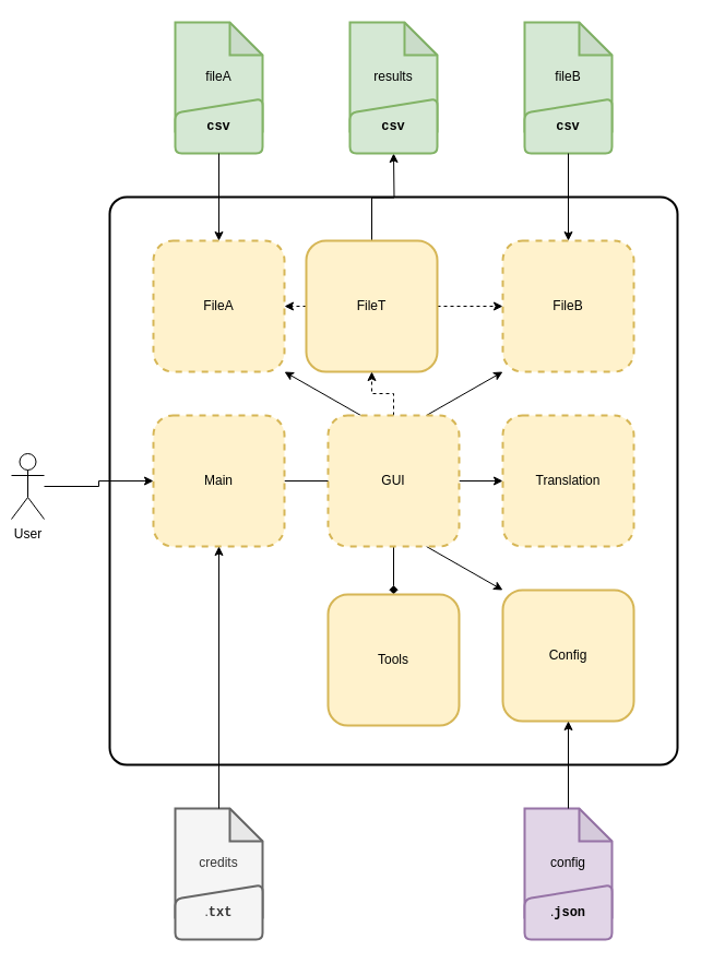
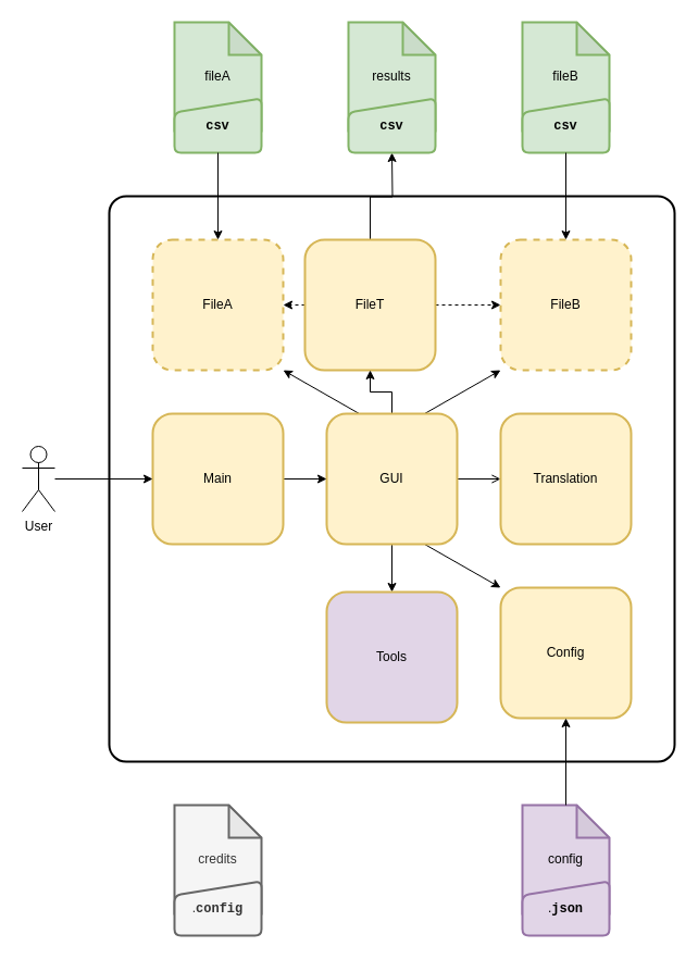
- <mxCell id="13" style="edgeStyle=orthogonalEdgeStyle;rounded=0;orthogonalLoop=1;jettySize=auto;html=1;entryX=0.5;entryY=1;entryDx=0;entryDy=0;dashed=1;" edge="1" parent="1" source="15" target="6"><mxGeometry relative="1" as="geometry" /></mxCell>
+ <mxCell id="13" style="edgeStyle=orthogonalEdgeStyle;rounded=0;orthogonalLoop=1;jettySize=auto;html=1;entryX=0.5;entryY=1;entryDx=0;entryDy=0;" edge="1" parent="1" source="15" target="6"><mxGeometry relative="1" as="geometry" /></mxCell>
- <mxCell id="17" value="Main" style="rounded=1;whiteSpace=wrap;html=1;strokeWidth=2;fillColor=#fff2cc;strokeColor=#d6b656;dashed=1;" vertex="1" parent="1"><mxGeometry x="140" y="380" width="120" height="120" as="geometry" /></mxCell>
+ <mxCell id="17" value="Main" style="rounded=1;whiteSpace=wrap;html=1;strokeWidth=2;fillColor=#fff2cc;strokeColor=#d6b656;" vertex="1" parent="1"><mxGeometry x="140" y="380" width="120" height="120" as="geometry" /></mxCell>
- <mxCell id="16" style="edgeStyle=orthogonalEdgeStyle;rounded=0;orthogonalLoop=1;jettySize=auto;html=1;entryX=0;entryY=0.5;entryDx=0;entryDy=0;endArrow=none;" edge="1" parent="1" source="17" target="15"><mxGeometry relative="1" as="geometry" /></mxCell>
+ <mxCell id="16" style="edgeStyle=orthogonalEdgeStyle;rounded=0;orthogonalLoop=1;jettySize=auto;html=1;entryX=0;entryY=0.5;entryDx=0;entryDy=0;" edge="1" parent="1" source="17" target="15"><mxGeometry relative="1" as="geometry" /></mxCell>
- <mxCell id="15" value="GUI" style="rounded=1;whiteSpace=wrap;html=1;strokeWidth=2;fillColor=#fff2cc;strokeColor=#d6b656;dashed=1;" vertex="1" parent="1"><mxGeometry x="300" y="380" width="120" height="120" as="geometry" /></mxCell>
+ <mxCell id="15" value="GUI" style="rounded=1;whiteSpace=wrap;html=1;strokeWidth=2;fillColor=#fff2cc;strokeColor=#d6b656;" vertex="1" parent="1"><mxGeometry x="300" y="380" width="120" height="120" as="geometry" /></mxCell>
- <mxCell id="14" style="edgeStyle=orthogonalEdgeStyle;rounded=0;orthogonalLoop=1;jettySize=auto;html=1;entryX=0;entryY=0.5;entryDx=0;entryDy=0;" edge="1" parent="1" source="15" target="19"><mxGeometry relative="1" as="geometry" /></mxCell>
+ <mxCell id="14" style="edgeStyle=orthogonalEdgeStyle;rounded=0;orthogonalLoop=1;jettySize=auto;html=1;entryX=0;entryY=0.5;entryDx=0;entryDy=0;endArrow=open;" edge="1" parent="1" source="15" target="19"><mxGeometry relative="1" as="geometry" /></mxCell>
- <mxCell id="19" value="Translation" style="rounded=1;whiteSpace=wrap;html=1;strokeWidth=2;fillColor=#fff2cc;strokeColor=#d6b656;dashed=1;" vertex="1" parent="1"><mxGeometry x="460" y="380" width="120" height="120" as="geometry" /></mxCell>
+ <mxCell id="19" value="Translation" style="rounded=1;whiteSpace=wrap;html=1;strokeWidth=2;fillColor=#fff2cc;strokeColor=#d6b656;" vertex="1" parent="1"><mxGeometry x="460" y="380" width="120" height="120" as="geometry" /></mxCell>
- <mxCell id="22" value="User" style="shape=umlActor;verticalLabelPosition=bottom;verticalAlign=top;html=1;outlineConnect=0;" vertex="1" parent="1"><mxGeometry x="10" y="415" width="30" height="60" as="geometry" /></mxCell>
+ <mxCell id="22" value="User" style="shape=umlActor;verticalLabelPosition=bottom;verticalAlign=top;html=1;outlineConnect=0;" vertex="1" parent="1"><mxGeometry x="20" y="410" width="30" height="60" as="geometry" /></mxCell>
- <mxCell id="11" style="edgeStyle=orthogonalEdgeStyle;rounded=0;orthogonalLoop=1;jettySize=auto;html=1;entryX=0.5;entryY=0;entryDx=0;entryDy=0;endArrow=diamond;" edge="1" parent="1" source="15" target="20"><mxGeometry relative="1" as="geometry" /></mxCell>
+ <mxCell id="11" style="edgeStyle=orthogonalEdgeStyle;rounded=0;orthogonalLoop=1;jettySize=auto;html=1;entryX=0.5;entryY=0;entryDx=0;entryDy=0;" edge="1" parent="1" source="15" target="20"><mxGeometry relative="1" as="geometry" /></mxCell>
- <mxCell id="20" value="Tools" style="rounded=1;whiteSpace=wrap;html=1;strokeWidth=2;fillColor=#fff2cc;strokeColor=#d6b656;" vertex="1" parent="1"><mxGeometry x="300" y="544" width="120" height="120" as="geometry" /></mxCell>
+ <mxCell id="20" value="Tools" style="rounded=1;whiteSpace=wrap;html=1;strokeWidth=2;fillColor=#e1d5e7;strokeColor=#d6b656;" vertex="1" parent="1"><mxGeometry x="300" y="544" width="120" height="120" as="geometry" /></mxCell>
- <mxCell id="41" style="edgeStyle=orthogonalEdgeStyle;rounded=0;orthogonalLoop=1;jettySize=auto;html=1;entryX=0.5;entryY=1;entryDx=0;entryDy=0;" edge="1" parent="1" source="33" target="17"><mxGeometry relative="1" as="geometry" /></mxCell>
- <mxCell id="34" value=".&lt;font face=&quot;Courier New&quot;&gt;&lt;b&gt;txt&lt;/b&gt;&lt;/font&gt;" style="html=1;strokeWidth=2;shape=manualInput;whiteSpace=wrap;rounded=1;size=13;arcSize=12;fillColor=#f5f5f5;strokeColor=#666666;fontColor=#333333;" vertex="1" parent="32"><mxGeometry y="70" width="80" height="50" as="geometry" /></mxCell>
+ <mxCell id="34" value=".&lt;font face=&quot;Courier New&quot;&gt;&lt;b&gt;config&lt;/b&gt;&lt;/font&gt;" style="html=1;strokeWidth=2;shape=manualInput;whiteSpace=wrap;rounded=1;size=13;arcSize=12;fillColor=#f5f5f5;strokeColor=#666666;fontColor=#333333;" vertex="1" parent="32"><mxGeometry y="70" width="80" height="50" as="geometry" /></mxCell>
